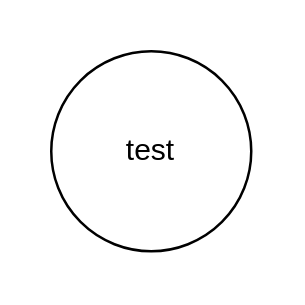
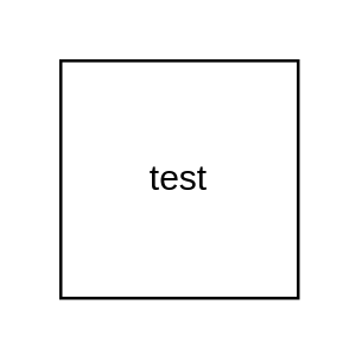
- <mxCell id="2" value="test" style="ellipse;whiteSpace=wrap;html=1;aspect=fixed;" vertex="1" parent="1"><mxGeometry x="20" y="20" width="80" height="80" as="geometry" /></mxCell>
+ <mxCell id="2" value="test" style="whiteSpace=wrap;html=1;aspect=fixed;rounded=0;" vertex="1" parent="1"><mxGeometry x="20" y="20" width="80" height="80" as="geometry" /></mxCell>
